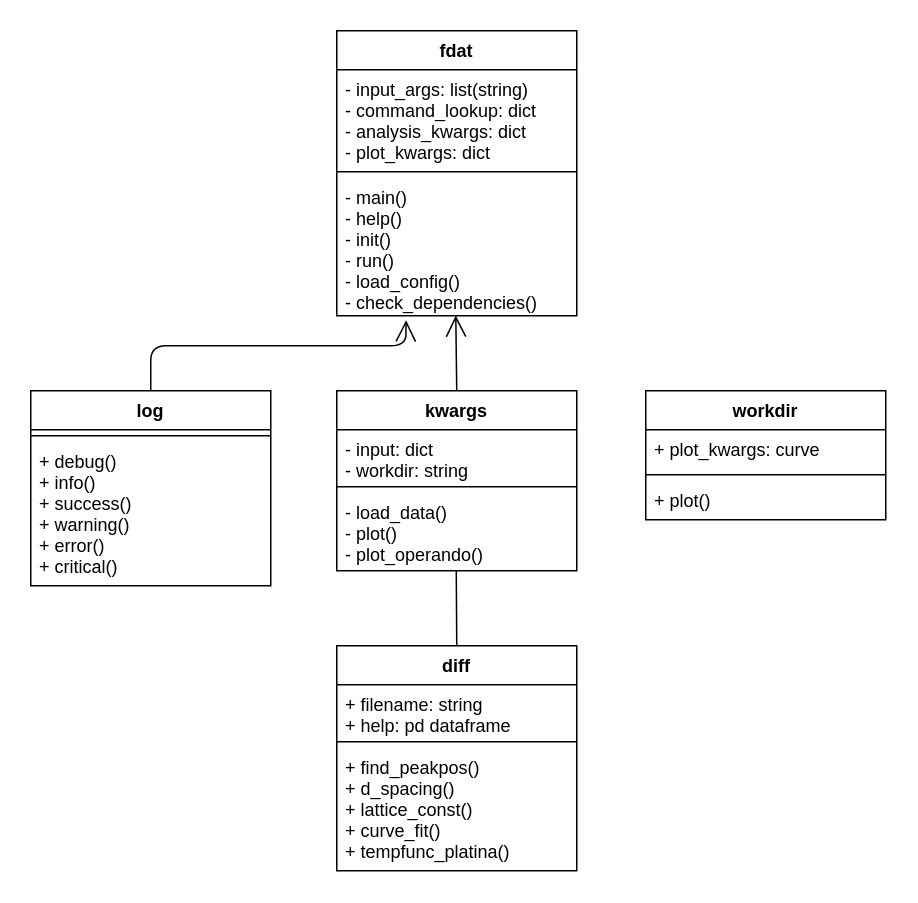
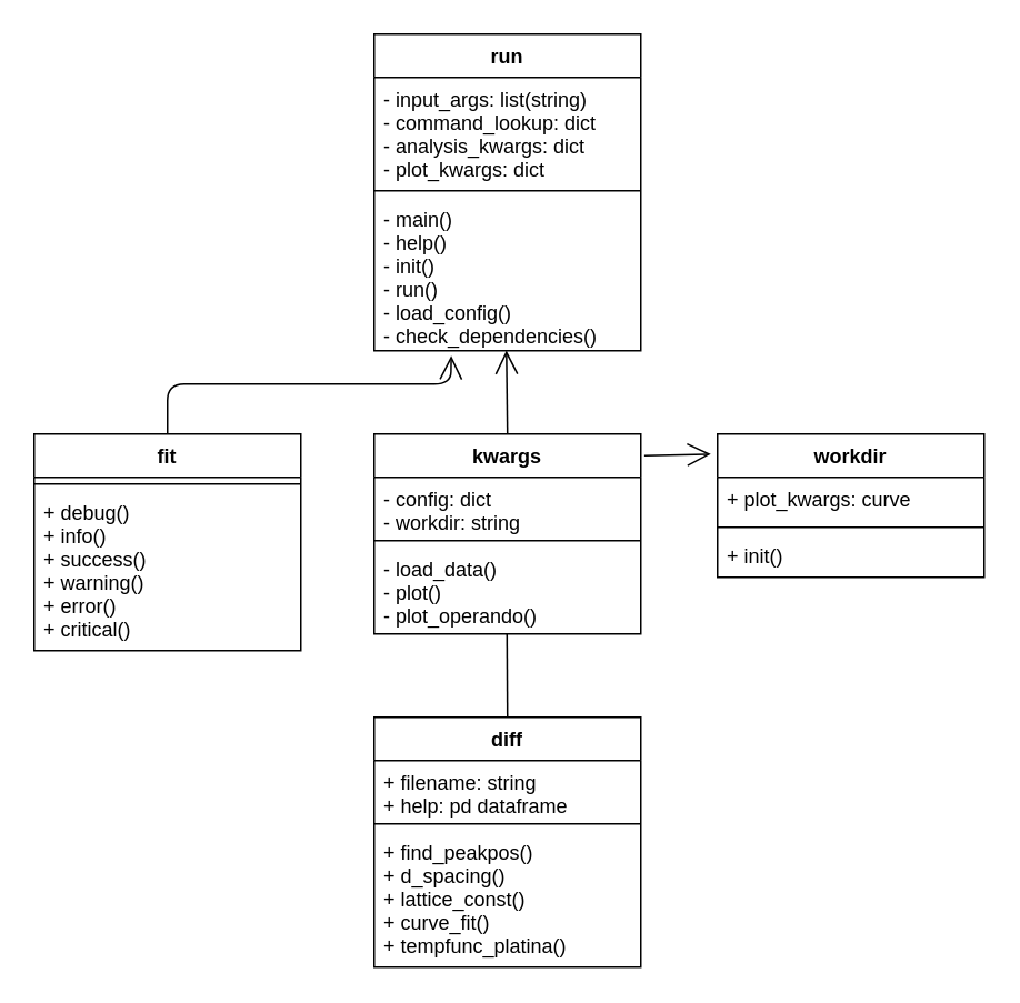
- <mxCell id="2" value="fdat" style="swimlane;fontStyle=1;align=center;verticalAlign=top;childLayout=stackLayout;horizontal=1;startSize=26;horizontalStack=0;resizeParent=1;resizeParentMax=0;resizeLast=0;collapsible=1;marginBottom=0;" vertex="1" parent="1"><mxGeometry x="224" y="20" width="160" height="190" as="geometry" /></mxCell>
+ <mxCell id="2" value="run" style="swimlane;fontStyle=1;align=center;verticalAlign=top;childLayout=stackLayout;horizontal=1;startSize=26;horizontalStack=0;resizeParent=1;resizeParentMax=0;resizeLast=0;collapsible=1;marginBottom=0;" vertex="1" parent="1"><mxGeometry x="224" y="20" width="160" height="190" as="geometry" /></mxCell>
+ <mxCell id="21" value="" style="endArrow=open;endFill=1;endSize=12;html=1;entryX=-0.025;entryY=0.14;entryDx=0;entryDy=0;entryPerimeter=0;exitX=1.013;exitY=0.108;exitDx=0;exitDy=0;exitPerimeter=0;" edge="1" parent="1" source="6" target="17"><mxGeometry width="160" relative="1" as="geometry"><mxPoint x="220" y="320" as="sourcePoint" /><mxPoint x="380" y="320" as="targetPoint" /></mxGeometry></mxCell>
- <mxCell id="10" value="log" style="swimlane;fontStyle=1;align=center;verticalAlign=top;childLayout=stackLayout;horizontal=1;startSize=26;horizontalStack=0;resizeParent=1;resizeParentMax=0;resizeLast=0;collapsible=1;marginBottom=0;" vertex="1" parent="1"><mxGeometry x="20" y="260" width="160" height="130" as="geometry" /></mxCell>
+ <mxCell id="10" value="fit" style="swimlane;fontStyle=1;align=center;verticalAlign=top;childLayout=stackLayout;horizontal=1;startSize=26;horizontalStack=0;resizeParent=1;resizeParentMax=0;resizeLast=0;collapsible=1;marginBottom=0;" vertex="1" parent="1"><mxGeometry x="20" y="260" width="160" height="130" as="geometry" /></mxCell>
- <mxCell id="7" value="- input: dict&#10;- workdir: string" style="text;strokeColor=none;fillColor=none;align=left;verticalAlign=top;spacingLeft=4;spacingRight=4;overflow=hidden;rotatable=0;points=[[0,0.5],[1,0.5]];portConstraint=eastwest;" vertex="1" parent="6"><mxGeometry y="26" width="160" height="34" as="geometry" /></mxCell>
+ <mxCell id="7" value="- config: dict&#10;- workdir: string" style="text;strokeColor=none;fillColor=none;align=left;verticalAlign=top;spacingLeft=4;spacingRight=4;overflow=hidden;rotatable=0;points=[[0,0.5],[1,0.5]];portConstraint=eastwest;" vertex="1" parent="6"><mxGeometry y="26" width="160" height="34" as="geometry" /></mxCell>
- <mxCell id="20" value="+ plot()" style="text;strokeColor=none;fillColor=none;align=left;verticalAlign=top;spacingLeft=4;spacingRight=4;overflow=hidden;rotatable=0;points=[[0,0.5],[1,0.5]];portConstraint=eastwest;" vertex="1" parent="17"><mxGeometry y="60" width="160" height="26" as="geometry" /></mxCell>
+ <mxCell id="20" value="+ init()" style="text;strokeColor=none;fillColor=none;align=left;verticalAlign=top;spacingLeft=4;spacingRight=4;overflow=hidden;rotatable=0;points=[[0,0.5],[1,0.5]];portConstraint=eastwest;" vertex="1" parent="17"><mxGeometry y="60" width="160" height="26" as="geometry" /></mxCell>
